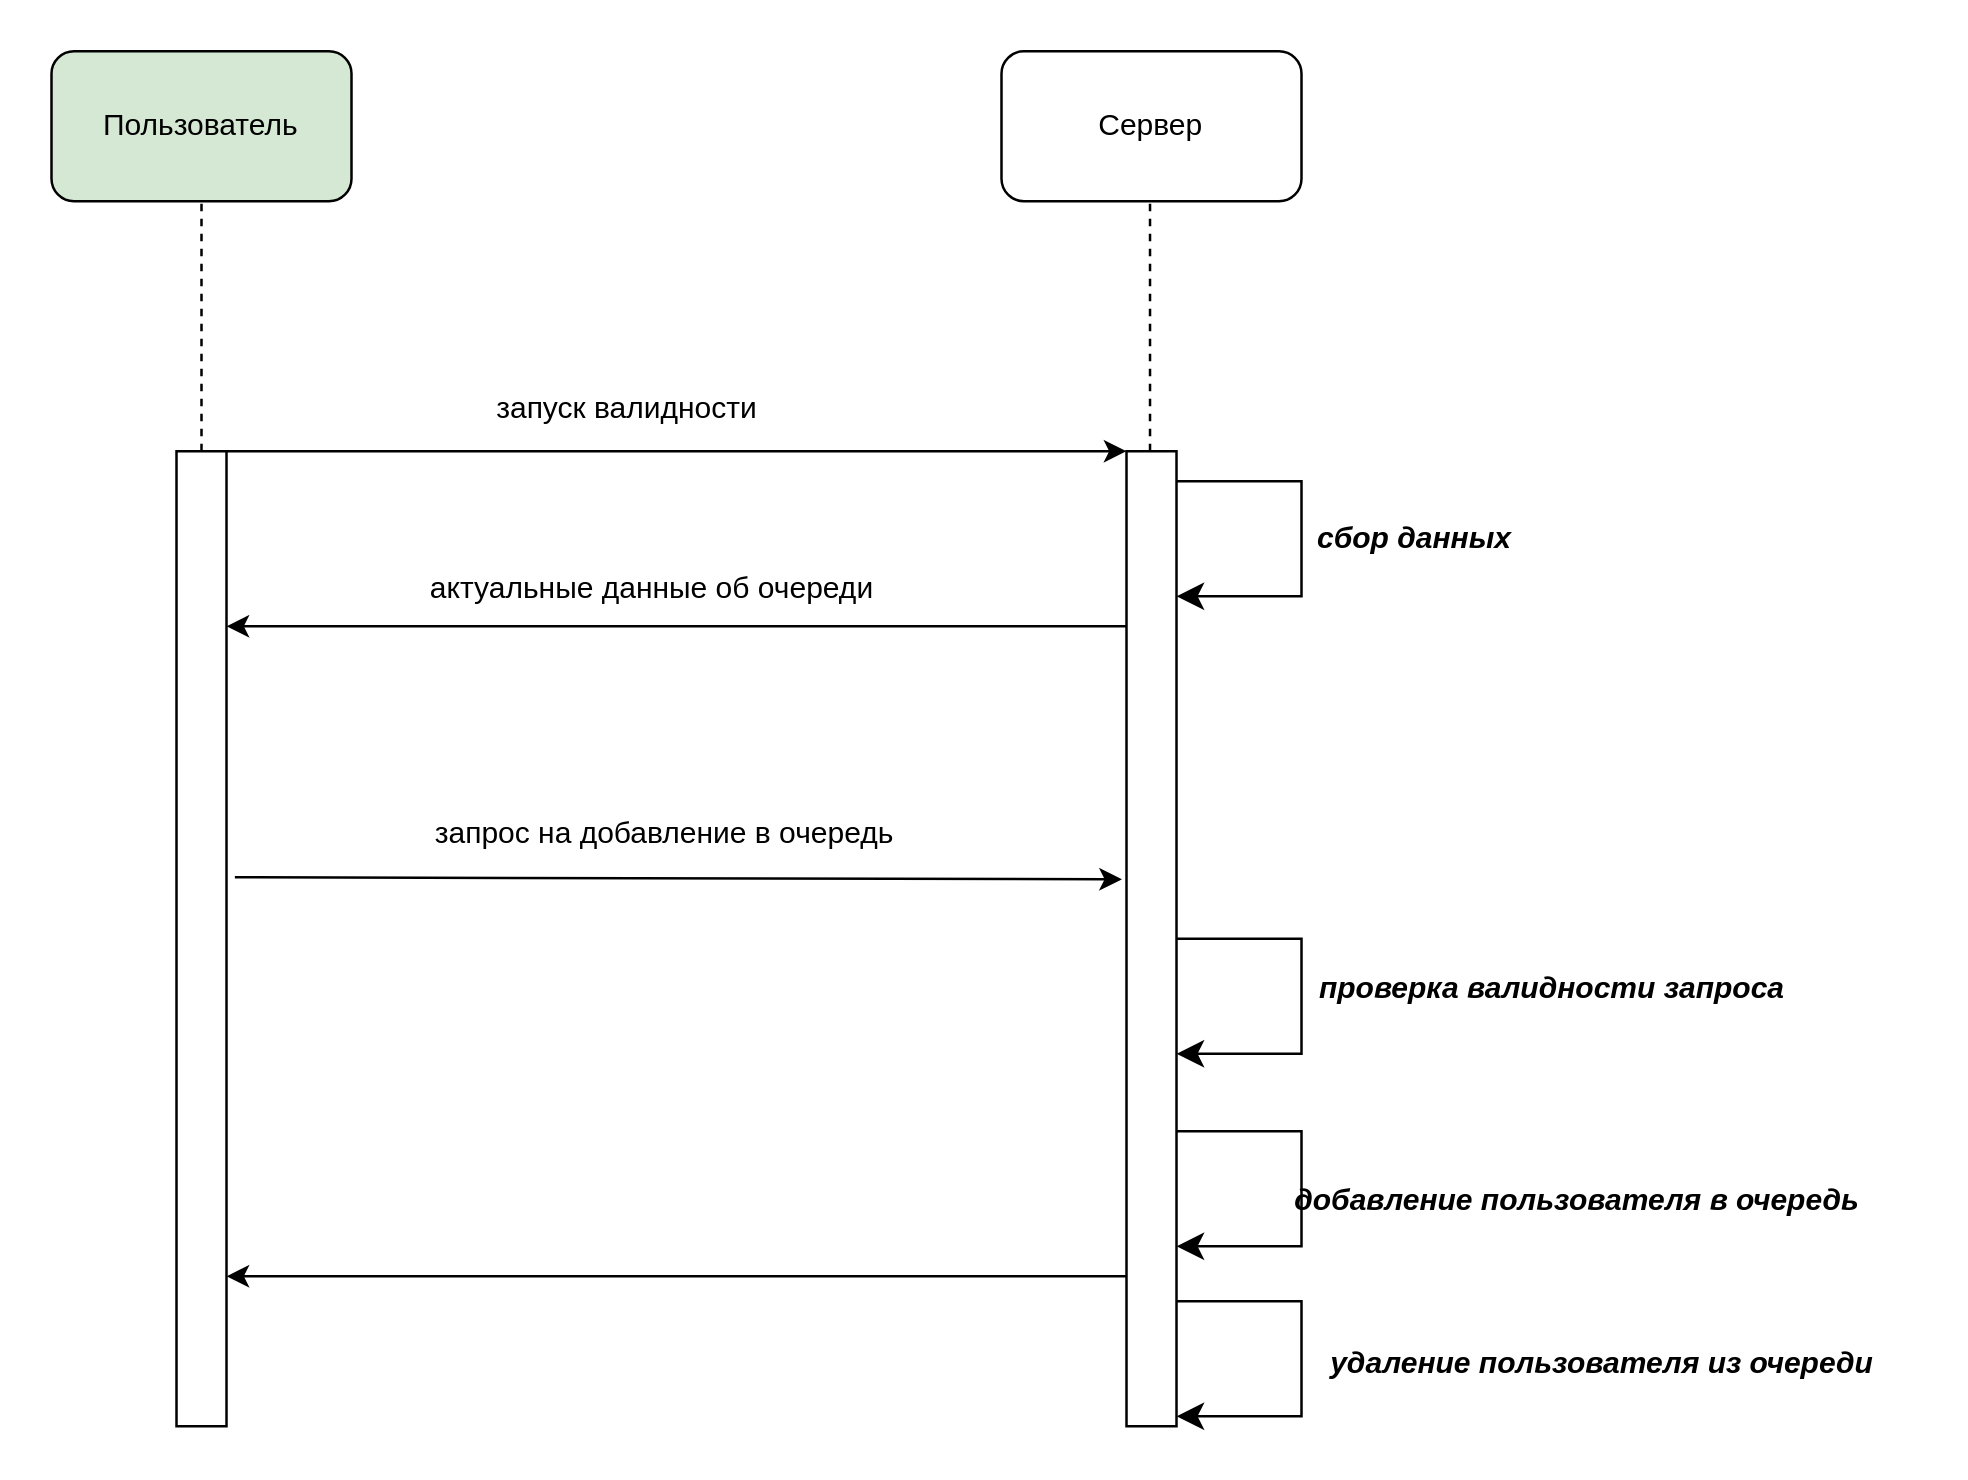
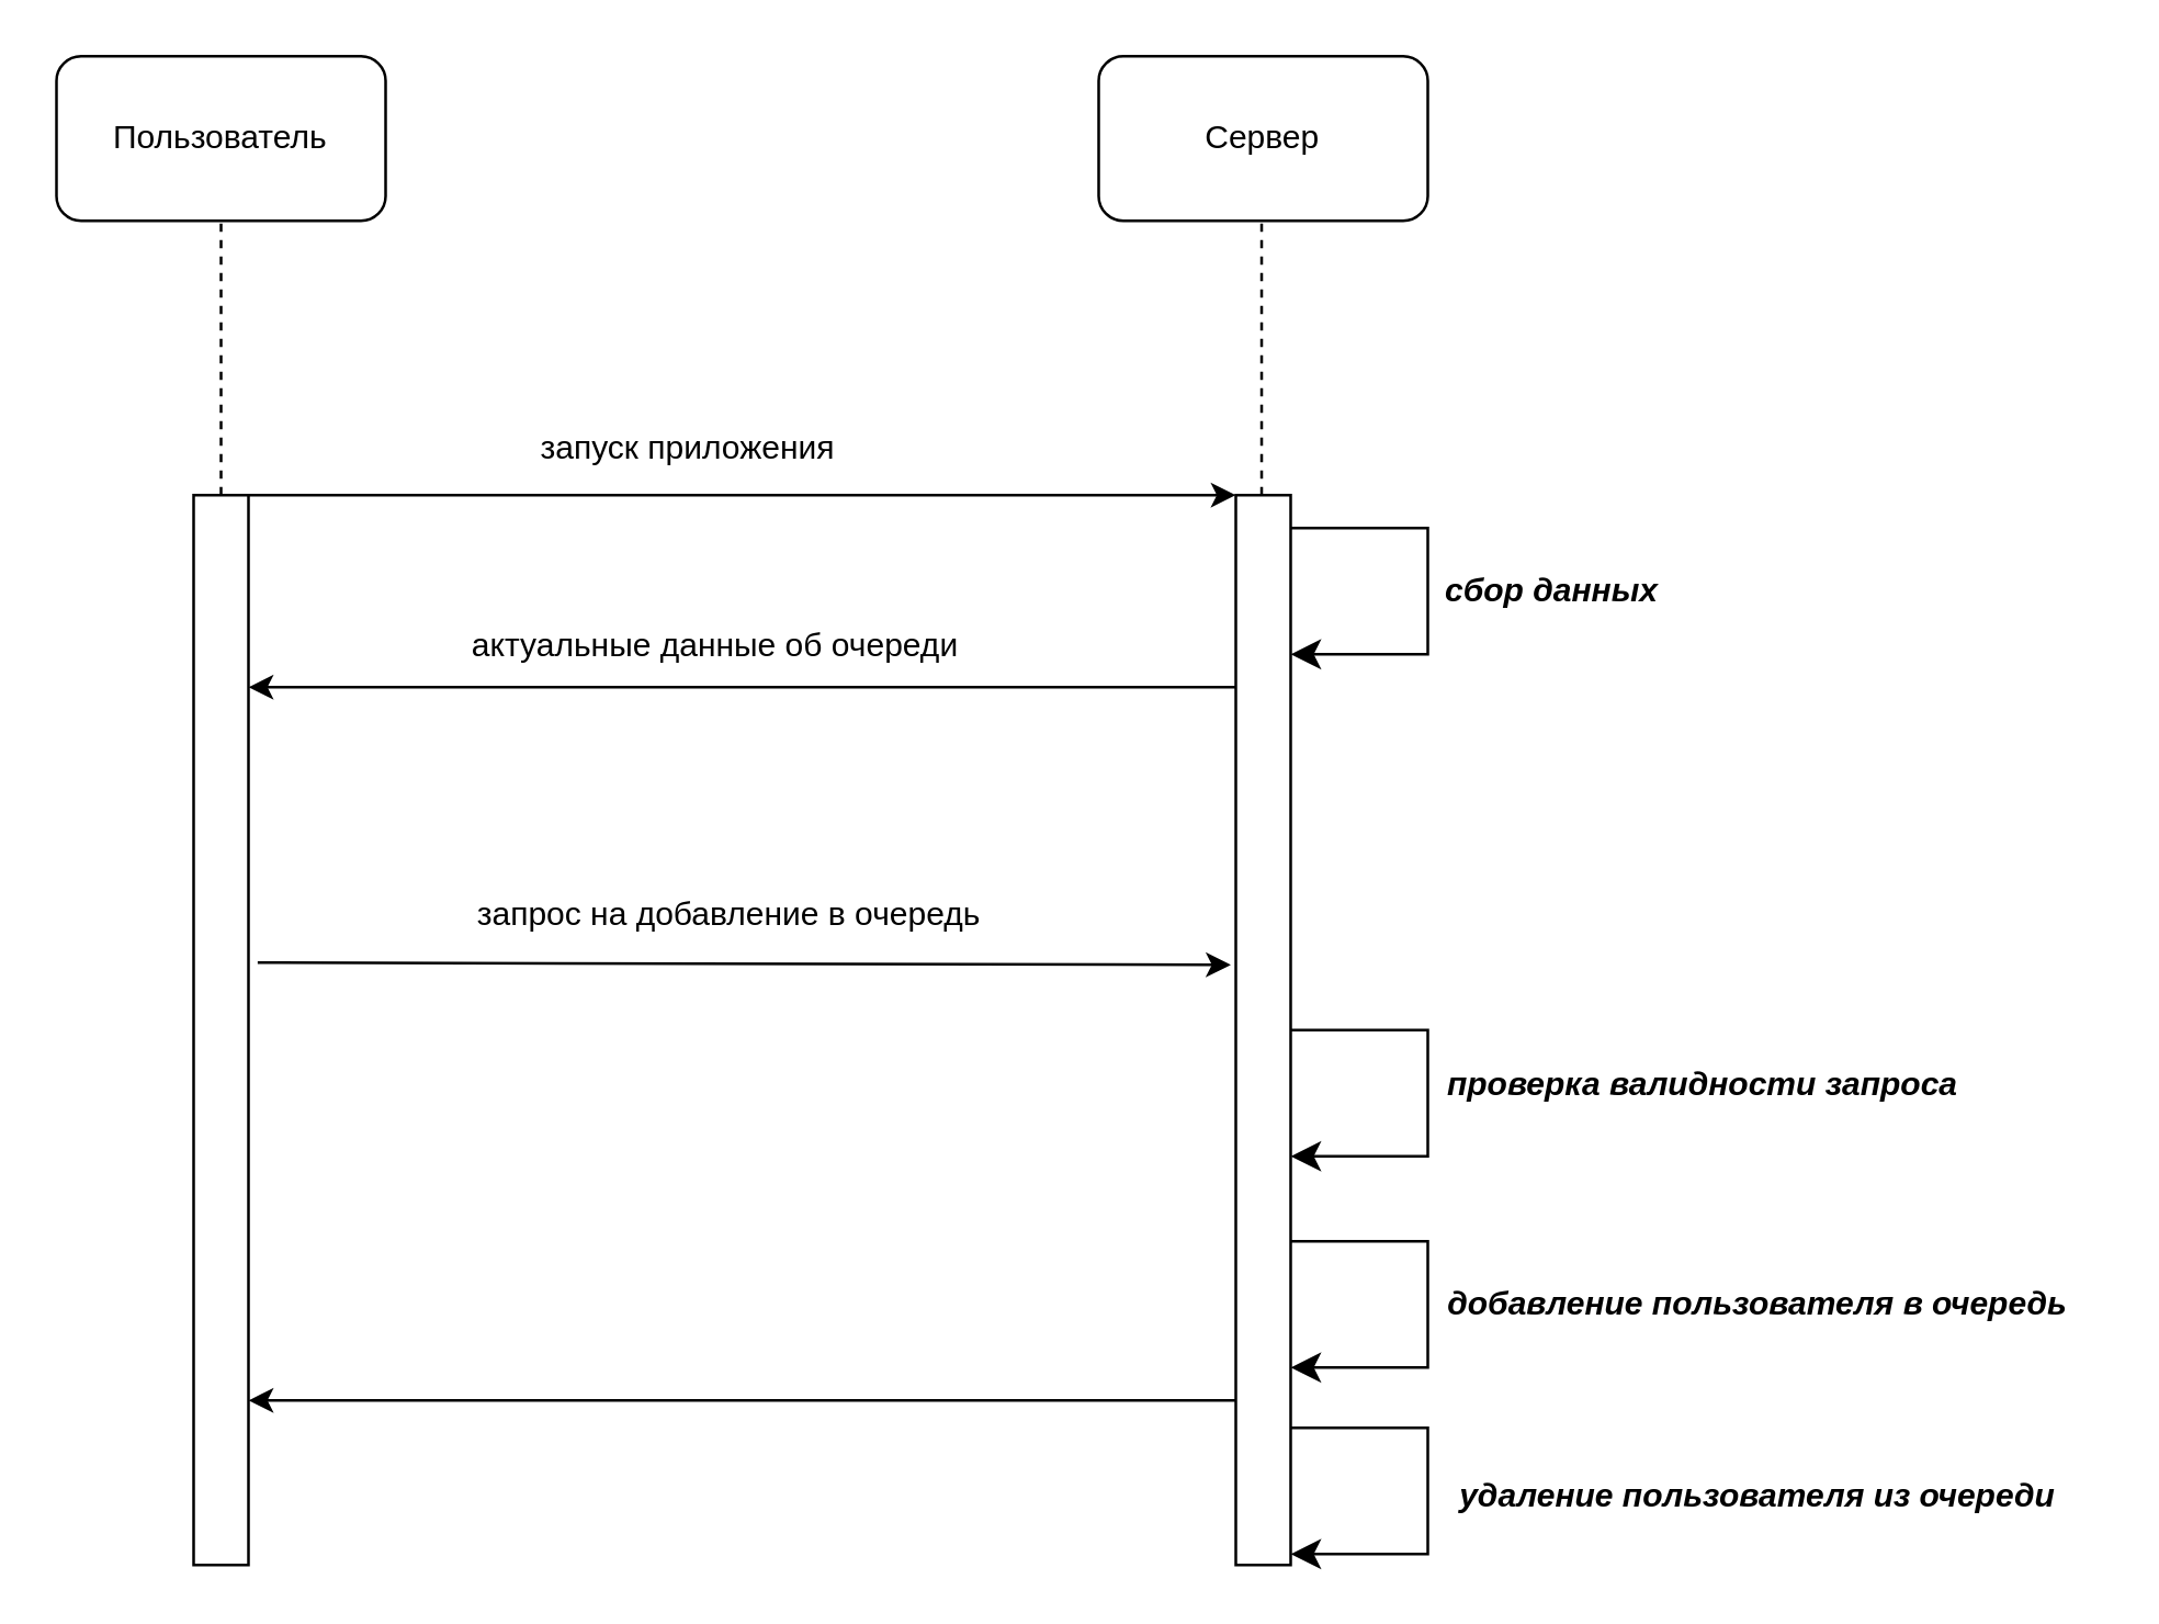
- <mxCell id="2" value="Пользователь" style="rounded=1;whiteSpace=wrap;html=1;fillColor=#d5e8d4;" vertex="1" parent="1"><mxGeometry x="20" y="20" width="120" height="60" as="geometry" /></mxCell>
+ <mxCell id="2" value="Пользователь" style="rounded=1;whiteSpace=wrap;html=1;" vertex="1" parent="1"><mxGeometry x="20" y="20" width="120" height="60" as="geometry" /></mxCell>
- <mxCell id="9" value="запуск валидности" style="text;html=1;align=center;verticalAlign=middle;resizable=0;points=[];autosize=1;strokeColor=none;fillColor=none;" vertex="1" parent="1"><mxGeometry x="185" y="148" width="130" height="30" as="geometry" /></mxCell>
+ <mxCell id="9" value="запуск приложения" style="text;html=1;align=center;verticalAlign=middle;resizable=0;points=[];autosize=1;strokeColor=none;fillColor=none;" vertex="1" parent="1"><mxGeometry x="185" y="148" width="130" height="30" as="geometry" /></mxCell>
- <mxCell id="17" value="&lt;b&gt;&lt;i&gt;добавление пользователя в очередь&lt;/i&gt;&lt;/b&gt;" style="text;html=1;align=center;verticalAlign=middle;resizable=0;points=[];autosize=1;strokeColor=none;fillColor=none;" vertex="1" parent="1"><mxGeometry x="505" y="465" width="250" height="30" as="geometry" /></mxCell>
+ <mxCell id="17" value="&lt;b&gt;&lt;i&gt;добавление пользователя в очередь&lt;/i&gt;&lt;/b&gt;" style="text;html=1;align=center;verticalAlign=middle;resizable=0;points=[];autosize=1;strokeColor=none;fillColor=none;" vertex="1" parent="1"><mxGeometry x="515" y="460" width="250" height="30" as="geometry" /></mxCell>
